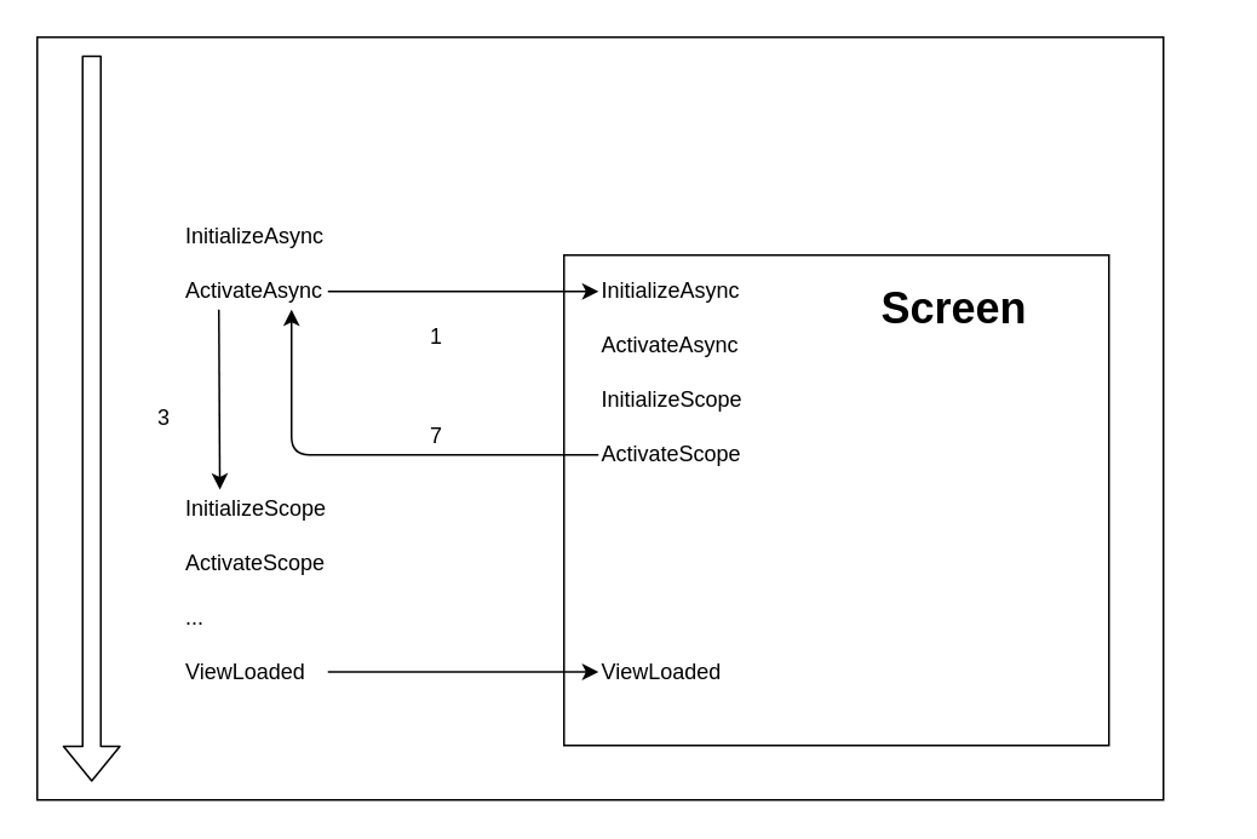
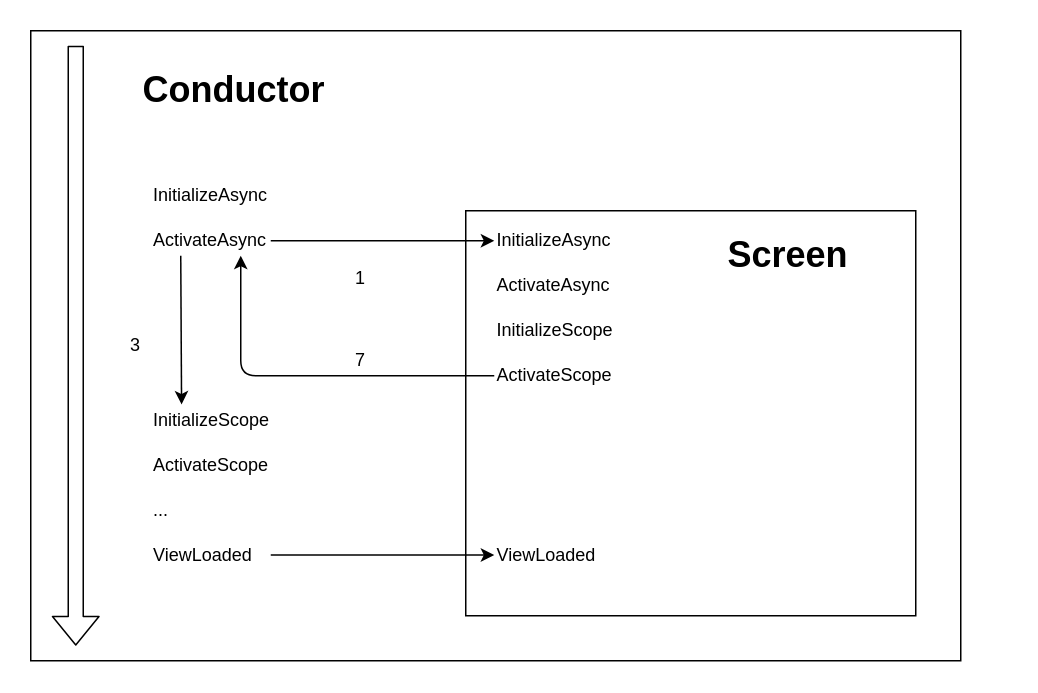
+ <mxCell id="4" value="&lt;h1&gt;Conductor&lt;/h1&gt;&lt;p&gt;&lt;br&gt;&lt;/p&gt;" parent="1" style="text;html=1;strokeColor=none;fillColor=none;spacing=5;spacingTop=-20;whiteSpace=wrap;overflow=hidden;rounded=0;" vertex="1"><mxGeometry as="geometry" x="90" y="40" width="190" height="40" /></mxCell>
